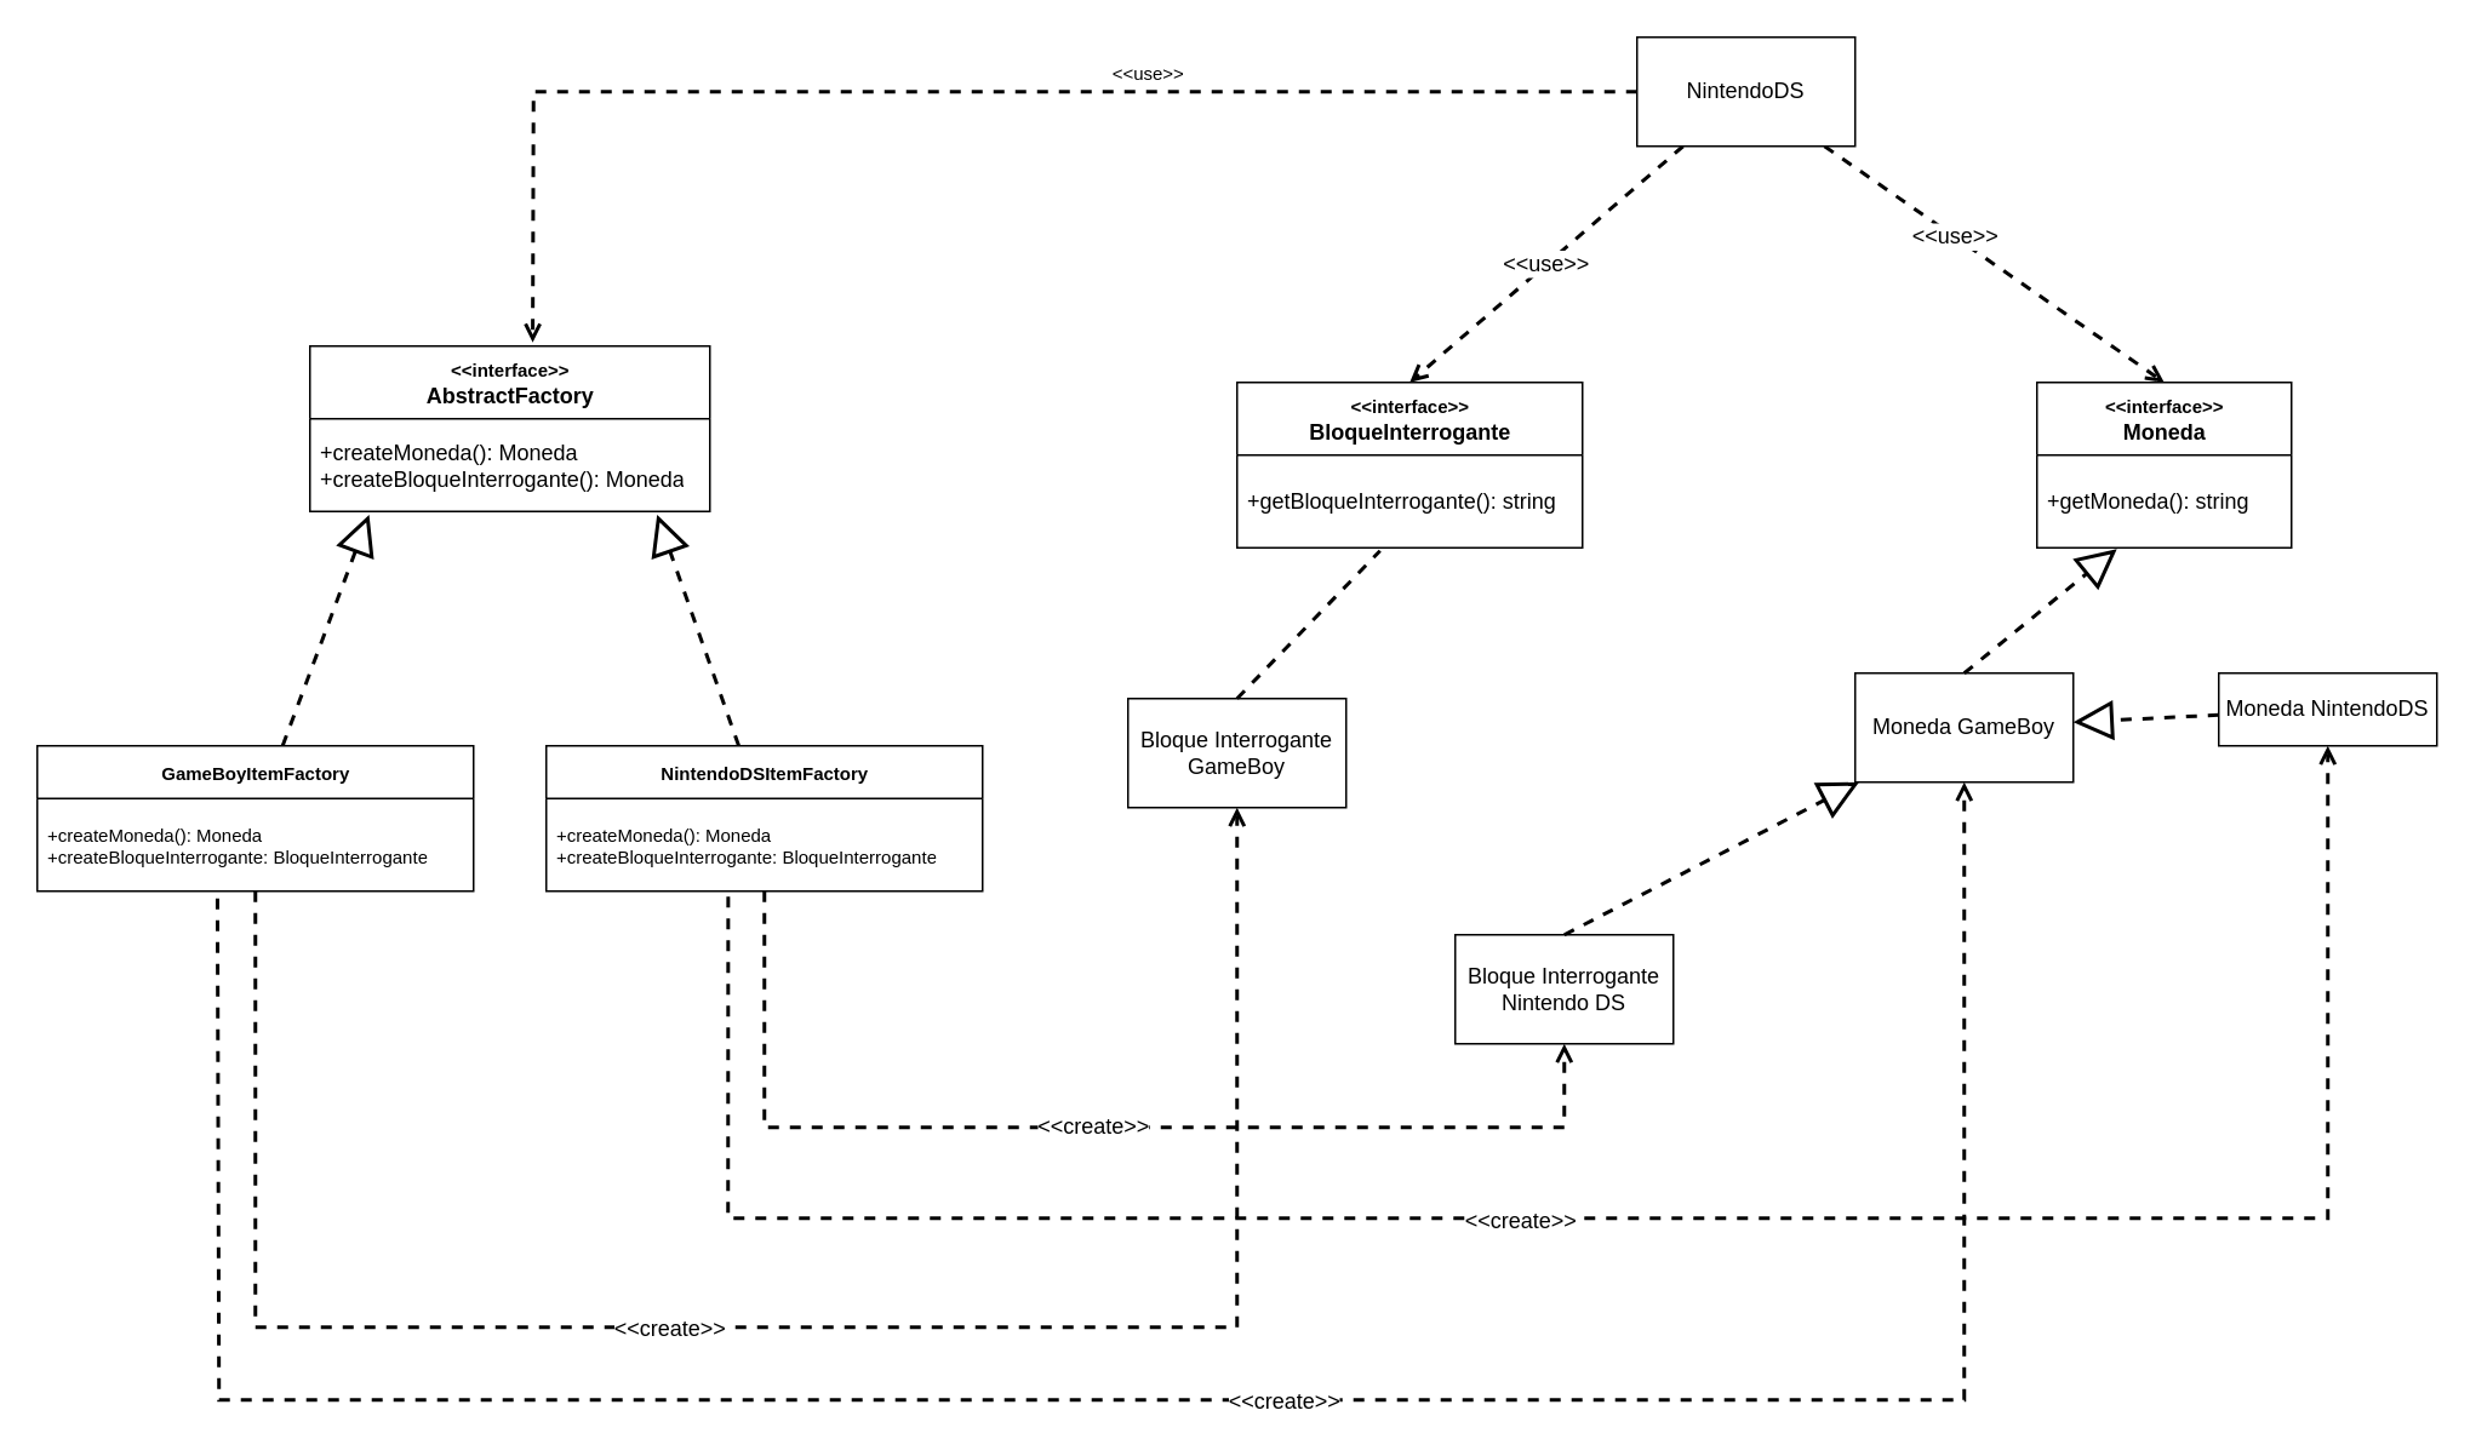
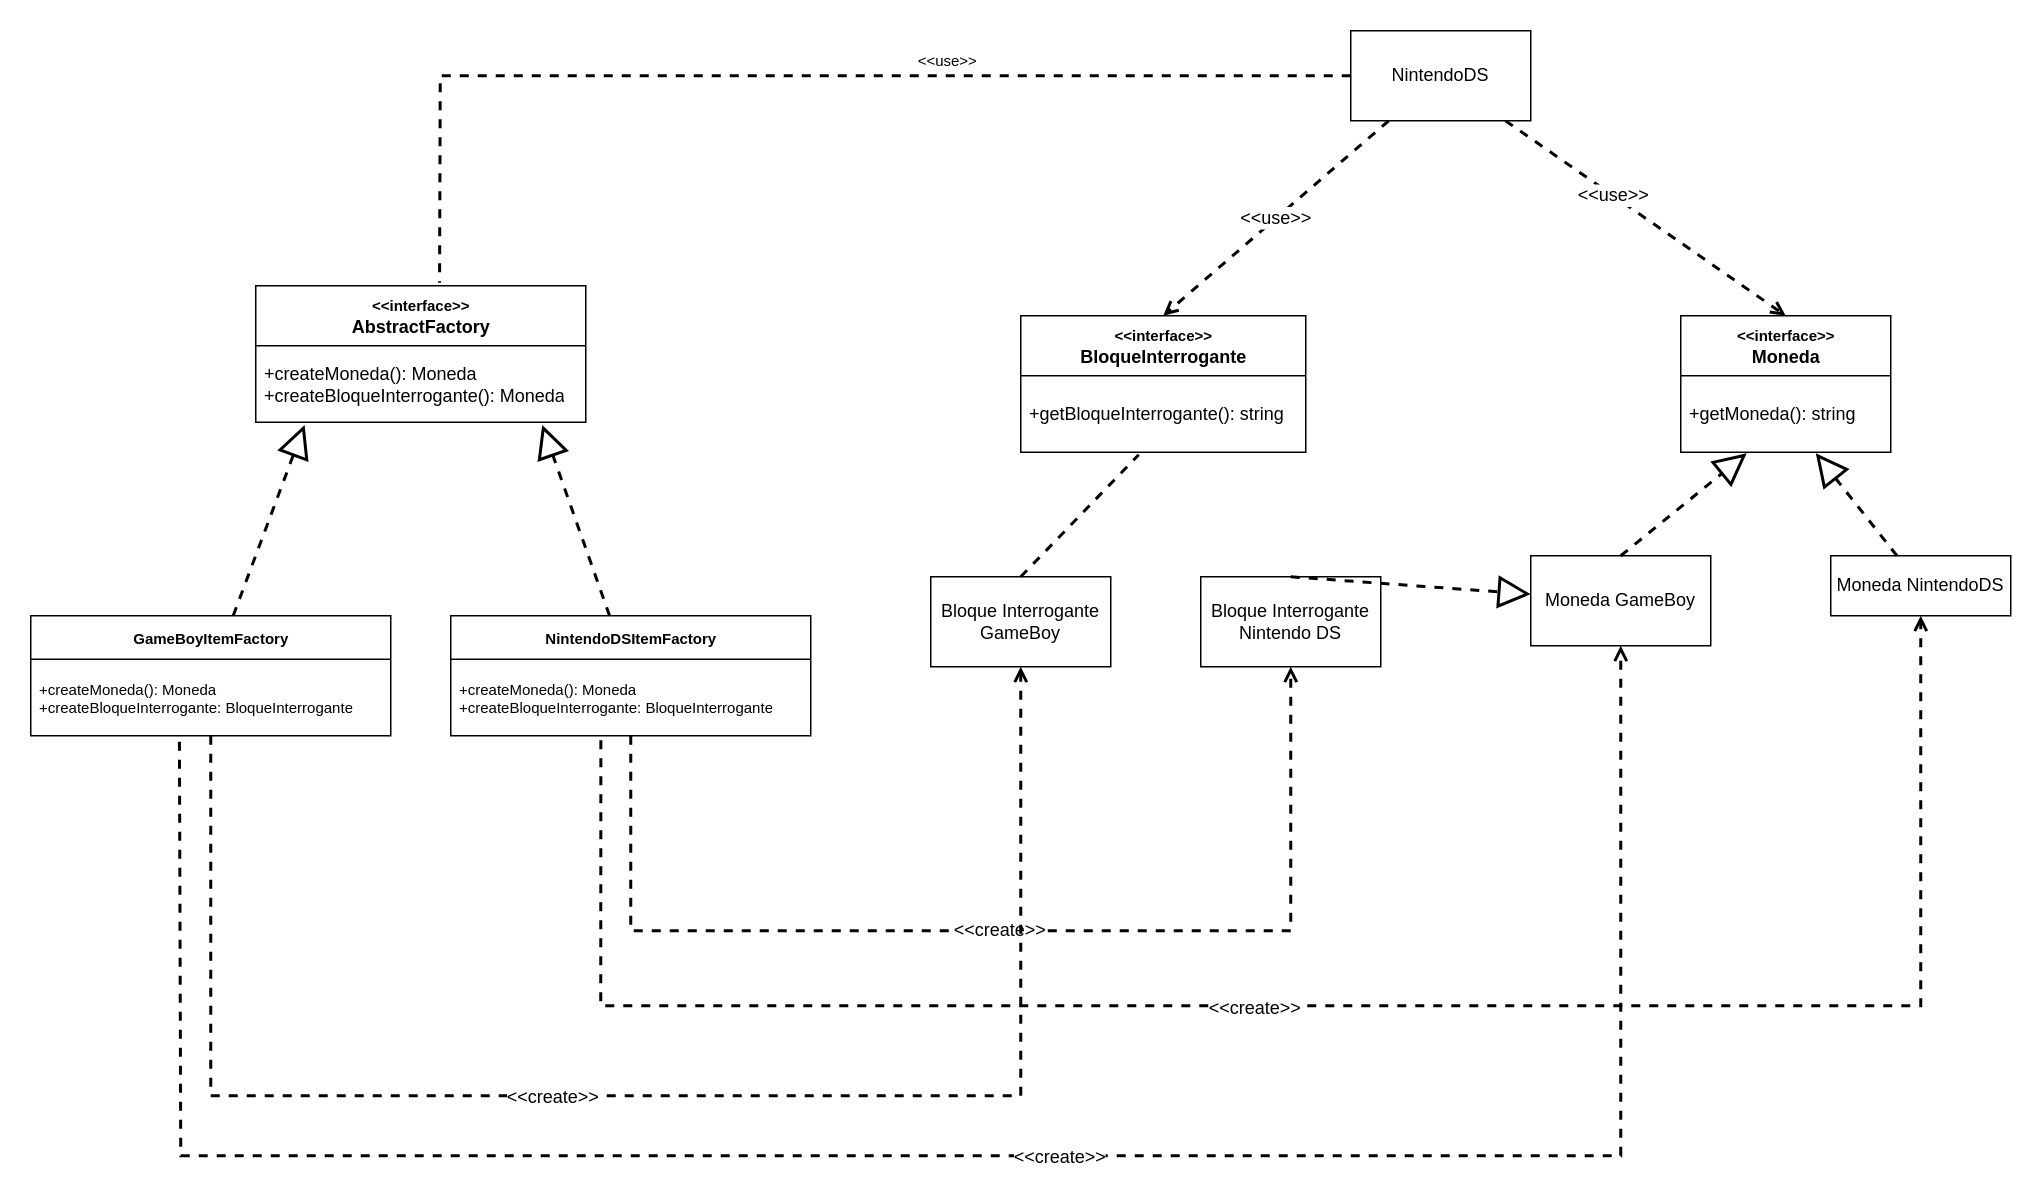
- <mxCell id="2" value="&amp;lt;&amp;lt;use&amp;gt;&amp;gt;" style="edgeStyle=none;html=1;fontSize=10;entryX=0.557;entryY=-0.022;entryDx=0;entryDy=0;entryPerimeter=0;rounded=0;strokeColor=default;dashed=1;endArrow=open;endFill=0;strokeWidth=2;" edge="1" parent="1" source="6" target="7"><mxGeometry x="-0.279" y="-10" relative="1" as="geometry"><mxPoint x="560" y="50" as="targetPoint" /><Array as="points"><mxPoint x="293" y="50" /></Array><mxPoint as="offset" /></mxGeometry></mxCell>
+ <mxCell id="2" value="&amp;lt;&amp;lt;use&amp;gt;&amp;gt;" style="edgeStyle=none;html=1;fontSize=10;entryX=0.557;entryY=-0.022;entryDx=0;entryDy=0;entryPerimeter=0;rounded=0;strokeColor=default;dashed=1;endArrow=none;endFill=0;strokeWidth=2;" edge="1" parent="1" source="6" target="7"><mxGeometry x="-0.279" y="-10" relative="1" as="geometry"><mxPoint x="560" y="50" as="targetPoint" /><Array as="points"><mxPoint x="293" y="50" /></Array><mxPoint as="offset" /></mxGeometry></mxCell>
- <mxCell id="26" style="edgeStyle=none;rounded=0;html=1;dashed=1;fontSize=10;strokeColor=default;strokeWidth=2;endArrow=block;endFill=0;endSize=17;" edge="1" parent="1" source="20" target="19"><mxGeometry relative="1" as="geometry"><mxPoint x="1173.96" y="311.714" as="targetPoint" /><mxPoint x="1280" y="370" as="sourcePoint" /></mxGeometry></mxCell>
+ <mxCell id="26" style="edgeStyle=none;rounded=0;html=1;dashed=1;fontSize=10;strokeColor=default;strokeWidth=2;endArrow=block;endFill=0;endSize=17;entryX=0.643;entryY=1.014;entryDx=0;entryDy=0;entryPerimeter=0;" edge="1" parent="1" source="20" target="16"><mxGeometry relative="1" as="geometry"><mxPoint x="1173.96" y="311.714" as="targetPoint" /><mxPoint x="1280" y="370" as="sourcePoint" /></mxGeometry></mxCell>
- <mxCell id="21" value="Bloque Interrogante Nintendo DS" style="rounded=0;whiteSpace=wrap;html=1;" vertex="1" parent="1"><mxGeometry x="800" y="514" width="120" height="60" as="geometry" /></mxCell>
+ <mxCell id="21" value="Bloque Interrogante Nintendo DS" style="rounded=0;whiteSpace=wrap;html=1;" vertex="1" parent="1"><mxGeometry x="800" y="384" width="120" height="60" as="geometry" /></mxCell>
